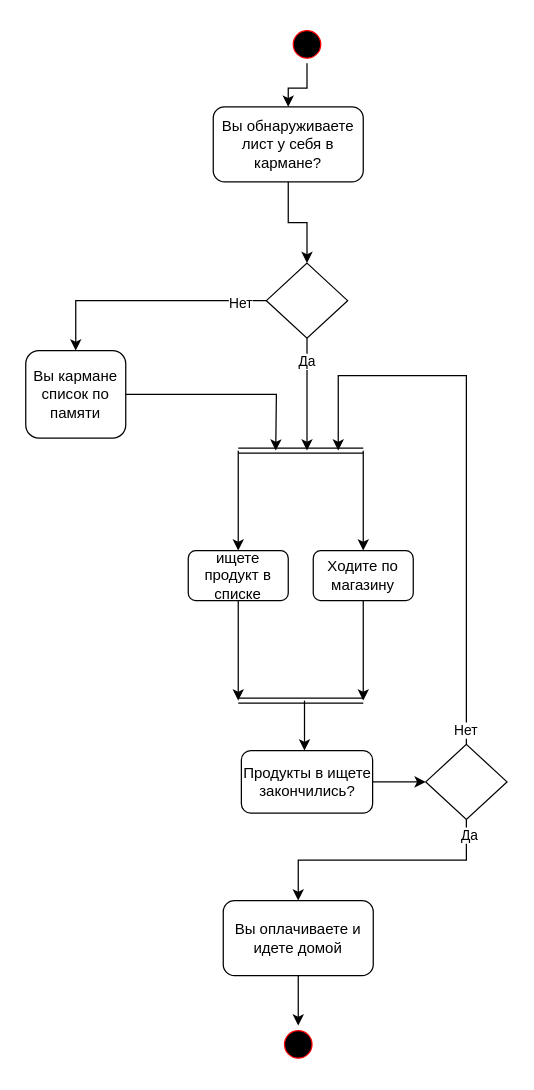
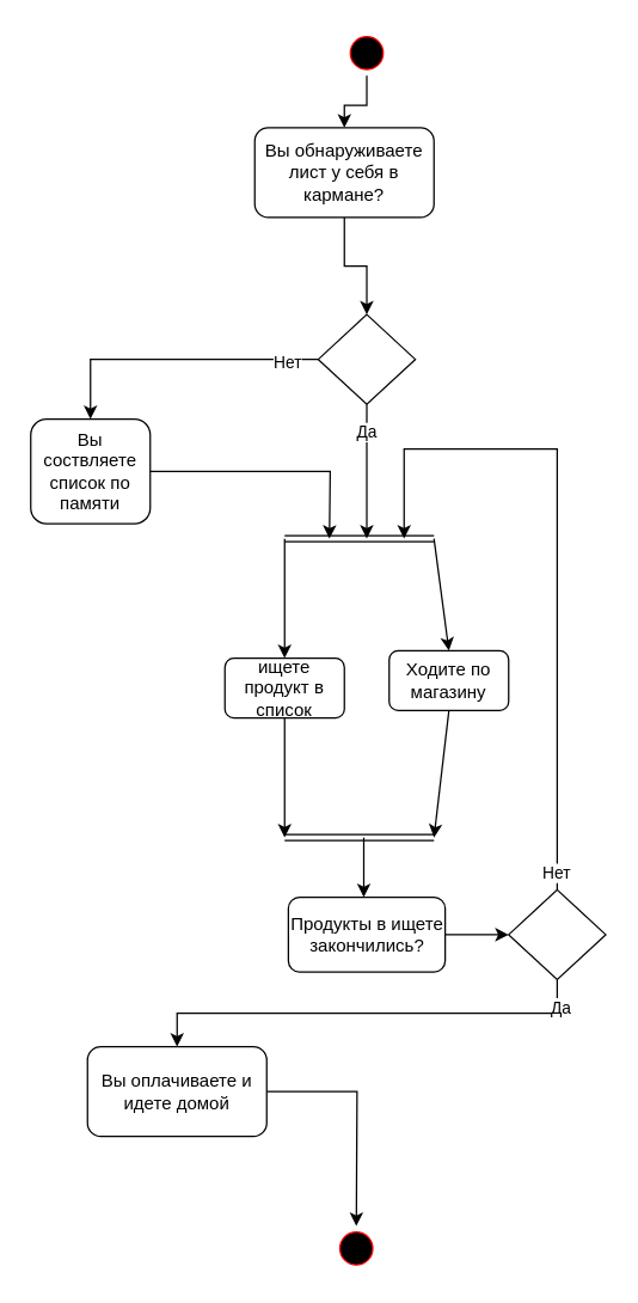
- <mxCell id="31" value="Вы кармане список по памяти" style="rounded=1;whiteSpace=wrap;html=1;" vertex="1" parent="1"><mxGeometry x="20" y="280" width="80" height="70" as="geometry" /></mxCell>
+ <mxCell id="31" value="Вы соствляете список по памяти" style="rounded=1;whiteSpace=wrap;html=1;" vertex="1" parent="1"><mxGeometry x="20" y="280" width="80" height="70" as="geometry" /></mxCell>
- <mxCell id="17" value="ищете продукт в списке" style="rounded=1;whiteSpace=wrap;html=1;" vertex="1" parent="1"><mxGeometry x="150" y="440" width="80" height="40" as="geometry" /></mxCell>
+ <mxCell id="17" value="ищете продукт в список" style="rounded=1;whiteSpace=wrap;html=1;" vertex="1" parent="1"><mxGeometry x="150" y="440" width="80" height="40" as="geometry" /></mxCell>
- <mxCell id="18" value="Ходите по магазину" style="rounded=1;whiteSpace=wrap;html=1;" vertex="1" parent="1"><mxGeometry x="250" y="440" width="80" height="40" as="geometry" /></mxCell>
+ <mxCell id="18" value="Ходите по магазину" style="rounded=1;whiteSpace=wrap;html=1;" vertex="1" parent="1"><mxGeometry x="260" y="435" width="80" height="40" as="geometry" /></mxCell>
- <mxCell id="28" value="Вы оплачиваете и идете домой" style="rounded=1;whiteSpace=wrap;html=1;" vertex="1" parent="1"><mxGeometry x="178" y="720" width="120" height="60" as="geometry" /></mxCell>
+ <mxCell id="28" value="Вы оплачиваете и идете домой" style="rounded=1;whiteSpace=wrap;html=1;" vertex="1" parent="1"><mxGeometry x="58" y="700" width="120" height="60" as="geometry" /></mxCell>
